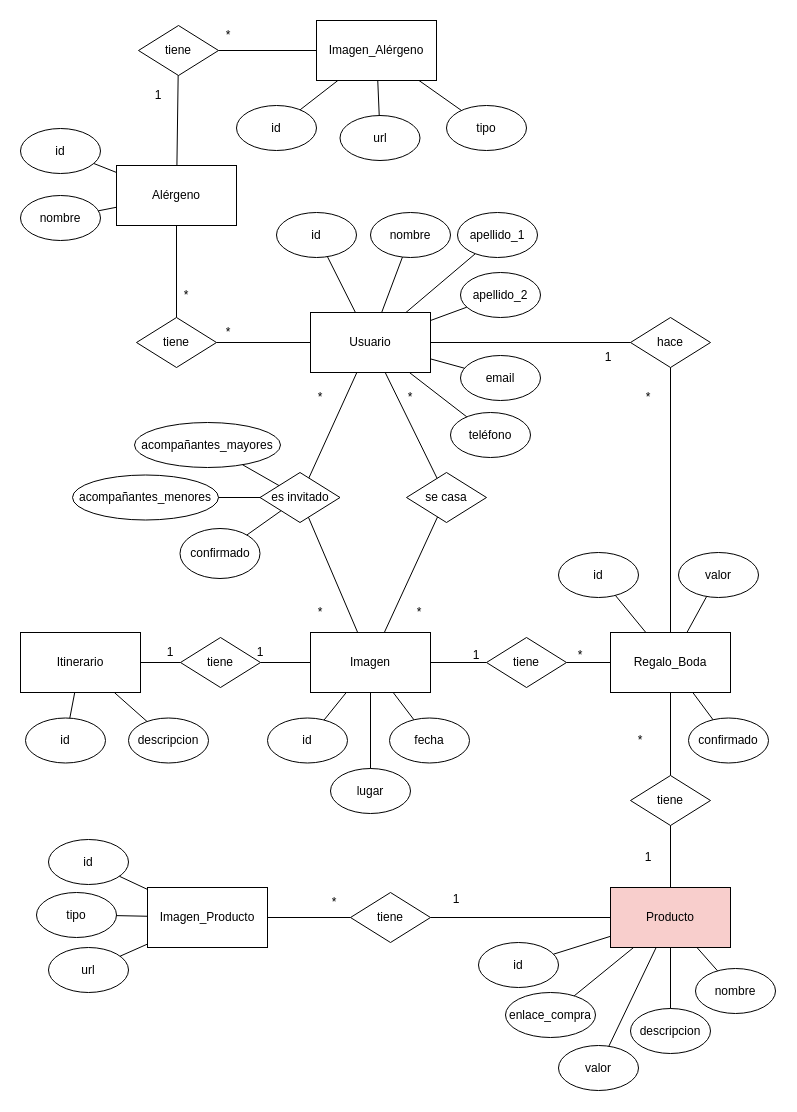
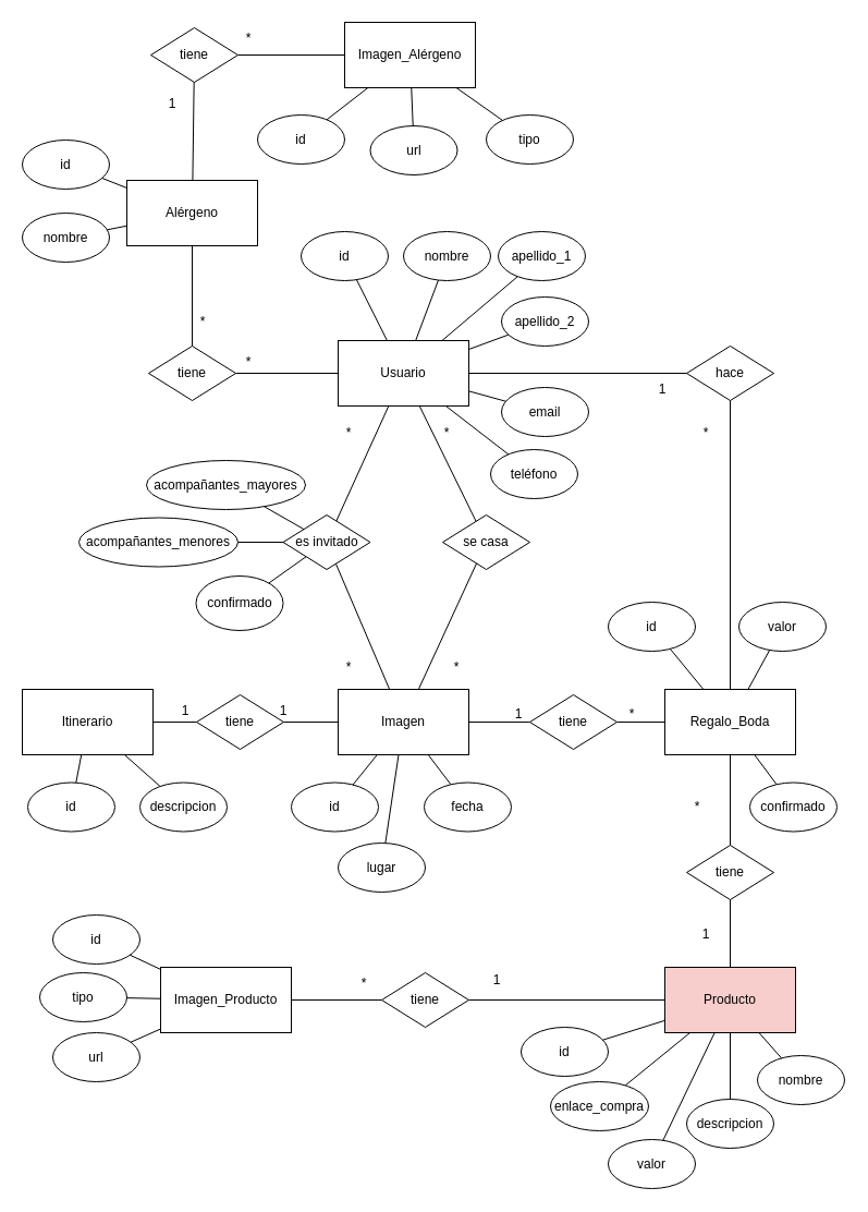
- <mxCell id="50" value="lugar" style="ellipse;whiteSpace=wrap;html=1;" vertex="1" parent="1"><mxGeometry x="330" y="768" width="80" height="45" as="geometry" /></mxCell>
+ <mxCell id="50" value="lugar" style="ellipse;whiteSpace=wrap;html=1;" vertex="1" parent="1"><mxGeometry x="310" y="773" width="80" height="45" as="geometry" /></mxCell>
